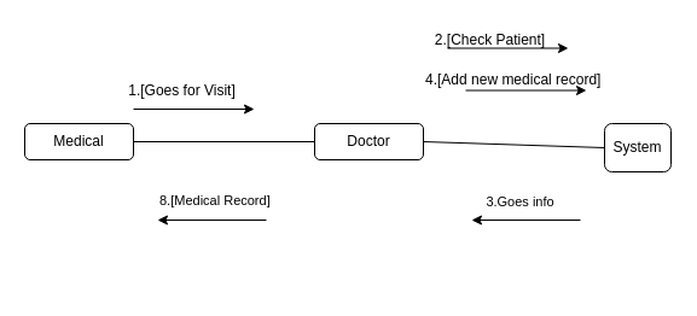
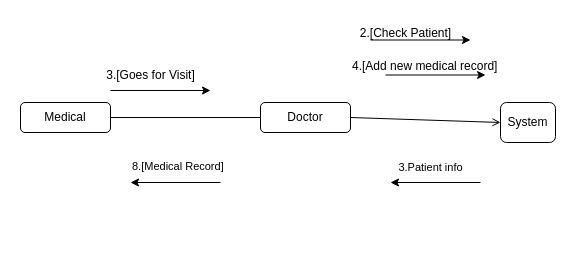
- <mxCell id="5" value="1.[Goes for Visit]" style="text;html=1;align=center;verticalAlign=middle;resizable=0;points=[];autosize=1;strokeColor=none;fillColor=none;" parent="1" vertex="1"><mxGeometry x="95" y="60" width="110" height="30" as="geometry" /></mxCell>
+ <mxCell id="5" value="3.[Goes for Visit]" style="text;html=1;align=center;verticalAlign=middle;resizable=0;points=[];autosize=1;strokeColor=none;fillColor=none;" parent="1" vertex="1"><mxGeometry x="95" y="60" width="110" height="30" as="geometry" /></mxCell>
- <mxCell id="17" value="" style="endArrow=none;html=1;rounded=0;exitX=1;exitY=0.5;exitDx=0;exitDy=0;entryX=0;entryY=0.5;entryDx=0;entryDy=0;" edge="1" parent="1" source="3" target="4"><mxGeometry width="50" height="50" relative="1" as="geometry"><mxPoint x="320" y="342" as="sourcePoint" /><mxPoint x="370" y="292" as="targetPoint" /></mxGeometry></mxCell>
+ <mxCell id="17" value="" style="endArrow=open;html=1;rounded=0;exitX=1;exitY=0.5;exitDx=0;exitDy=0;entryX=0;entryY=0.5;entryDx=0;entryDy=0;" edge="1" parent="1" source="3" target="4"><mxGeometry width="50" height="50" relative="1" as="geometry"><mxPoint x="320" y="342" as="sourcePoint" /><mxPoint x="370" y="292" as="targetPoint" /></mxGeometry></mxCell>
- <mxCell id="7" value="&lt;span style=&quot;font-size: 11px; background-color: rgb(255, 255, 255);&quot;&gt;3.Goes info&lt;/span&gt;" style="text;html=1;align=center;verticalAlign=middle;resizable=0;points=[];autosize=1;strokeColor=none;fillColor=none;" parent="1" vertex="1"><mxGeometry x="385" y="152" width="90" height="30" as="geometry" /></mxCell>
+ <mxCell id="7" value="&lt;span style=&quot;font-size: 11px; background-color: rgb(255, 255, 255);&quot;&gt;3.Patient info&lt;/span&gt;" style="text;html=1;align=center;verticalAlign=middle;resizable=0;points=[];autosize=1;strokeColor=none;fillColor=none;" parent="1" vertex="1"><mxGeometry x="385" y="152" width="90" height="30" as="geometry" /></mxCell>
